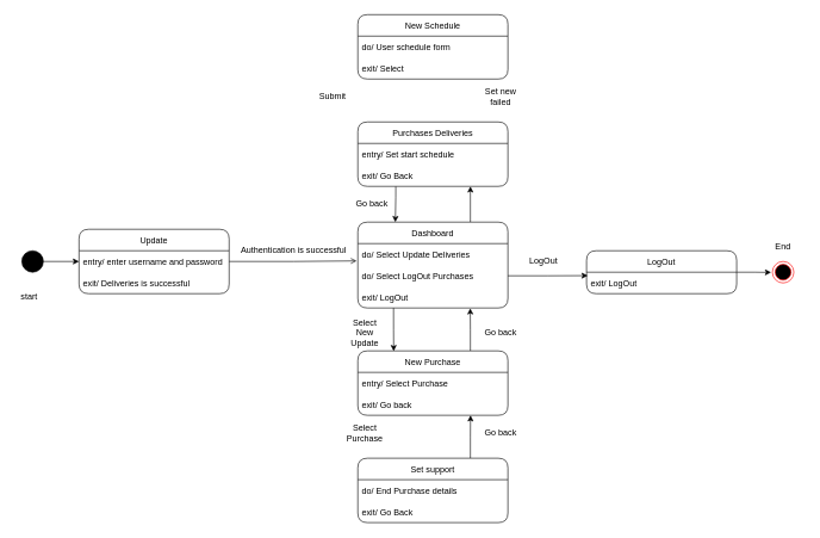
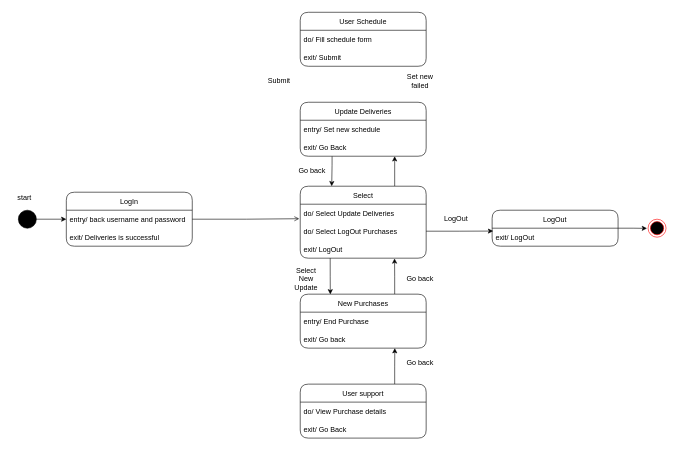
- <mxCell id="32" value="New Schedule" style="swimlane;fontStyle=0;childLayout=stackLayout;horizontal=1;startSize=30;horizontalStack=0;resizeParent=1;resizeParentMax=0;resizeLast=0;collapsible=1;marginBottom=0;labelBackgroundColor=#FFFFFF;fillColor=#FFFFFF;rounded=1;" vertex="1" parent="1"><mxGeometry x="500" y="20" width="210" height="90" as="geometry"><mxRectangle x="600" y="80" width="90" height="30" as="alternateBounds" /></mxGeometry></mxCell>
+ <mxCell id="32" value="User Schedule" style="swimlane;fontStyle=0;childLayout=stackLayout;horizontal=1;startSize=30;horizontalStack=0;resizeParent=1;resizeParentMax=0;resizeLast=0;collapsible=1;marginBottom=0;labelBackgroundColor=#FFFFFF;fillColor=#FFFFFF;rounded=1;" vertex="1" parent="1"><mxGeometry x="500" y="20" width="210" height="90" as="geometry"><mxRectangle x="600" y="80" width="90" height="30" as="alternateBounds" /></mxGeometry></mxCell>
- <mxCell id="33" value="do/ User schedule form" style="text;strokeColor=none;fillColor=none;align=left;verticalAlign=middle;spacingLeft=4;spacingRight=4;overflow=hidden;points=[[0,0.5],[1,0.5]];portConstraint=eastwest;rotatable=0;labelBackgroundColor=#FFFFFF;fontStyle=0" vertex="1" parent="32"><mxGeometry y="30" width="210" height="30" as="geometry" /></mxCell>
+ <mxCell id="33" value="do/ Fill schedule form" style="text;strokeColor=none;fillColor=none;align=left;verticalAlign=middle;spacingLeft=4;spacingRight=4;overflow=hidden;points=[[0,0.5],[1,0.5]];portConstraint=eastwest;rotatable=0;labelBackgroundColor=#FFFFFF;fontStyle=0" vertex="1" parent="32"><mxGeometry y="30" width="210" height="30" as="geometry" /></mxCell>
- <mxCell id="34" value="exit/ Select" style="text;strokeColor=none;fillColor=none;align=left;verticalAlign=middle;spacingLeft=4;spacingRight=4;overflow=hidden;points=[[0,0.5],[1,0.5]];portConstraint=eastwest;rotatable=0;labelBackgroundColor=#FFFFFF;" vertex="1" parent="32"><mxGeometry y="60" width="210" height="30" as="geometry" /></mxCell>
+ <mxCell id="34" value="exit/ Submit" style="text;strokeColor=none;fillColor=none;align=left;verticalAlign=middle;spacingLeft=4;spacingRight=4;overflow=hidden;points=[[0,0.5],[1,0.5]];portConstraint=eastwest;rotatable=0;labelBackgroundColor=#FFFFFF;" vertex="1" parent="32"><mxGeometry y="60" width="210" height="30" as="geometry" /></mxCell>
- <mxCell id="28" value="Purchases Deliveries" style="swimlane;fontStyle=0;childLayout=stackLayout;horizontal=1;startSize=30;horizontalStack=0;resizeParent=1;resizeParentMax=0;resizeLast=0;collapsible=1;marginBottom=0;labelBackgroundColor=#FFFFFF;fillColor=#FFFFFF;rounded=1;" vertex="1" parent="1"><mxGeometry x="500" y="170" width="210" height="90" as="geometry"><mxRectangle x="600" y="80" width="90" height="30" as="alternateBounds" /></mxGeometry></mxCell>
+ <mxCell id="28" value="Update Deliveries" style="swimlane;fontStyle=0;childLayout=stackLayout;horizontal=1;startSize=30;horizontalStack=0;resizeParent=1;resizeParentMax=0;resizeLast=0;collapsible=1;marginBottom=0;labelBackgroundColor=#FFFFFF;fillColor=#FFFFFF;rounded=1;" vertex="1" parent="1"><mxGeometry x="500" y="170" width="210" height="90" as="geometry"><mxRectangle x="600" y="80" width="90" height="30" as="alternateBounds" /></mxGeometry></mxCell>
- <mxCell id="29" value="entry/ Set start schedule" style="text;strokeColor=none;fillColor=none;align=left;verticalAlign=middle;spacingLeft=4;spacingRight=4;overflow=hidden;points=[[0,0.5],[1,0.5]];portConstraint=eastwest;rotatable=0;labelBackgroundColor=#FFFFFF;fontStyle=0" vertex="1" parent="28"><mxGeometry y="30" width="210" height="30" as="geometry" /></mxCell>
+ <mxCell id="29" value="entry/ Set new schedule" style="text;strokeColor=none;fillColor=none;align=left;verticalAlign=middle;spacingLeft=4;spacingRight=4;overflow=hidden;points=[[0,0.5],[1,0.5]];portConstraint=eastwest;rotatable=0;labelBackgroundColor=#FFFFFF;fontStyle=0" vertex="1" parent="28"><mxGeometry y="30" width="210" height="30" as="geometry" /></mxCell>
- <mxCell id="9" value="Dashboard" style="swimlane;fontStyle=0;childLayout=stackLayout;horizontal=1;startSize=30;horizontalStack=0;resizeParent=1;resizeParentMax=0;resizeLast=0;collapsible=1;marginBottom=0;labelBackgroundColor=#FFFFFF;fillColor=#FFFFFF;rounded=1;" vertex="1" parent="1"><mxGeometry x="500" y="310" width="210" height="120" as="geometry"><mxRectangle x="600" y="80" width="90" height="30" as="alternateBounds" /></mxGeometry></mxCell>
+ <mxCell id="9" value="Select" style="swimlane;fontStyle=0;childLayout=stackLayout;horizontal=1;startSize=30;horizontalStack=0;resizeParent=1;resizeParentMax=0;resizeLast=0;collapsible=1;marginBottom=0;labelBackgroundColor=#FFFFFF;fillColor=#FFFFFF;rounded=1;" vertex="1" parent="1"><mxGeometry x="500" y="310" width="210" height="120" as="geometry"><mxRectangle x="600" y="80" width="90" height="30" as="alternateBounds" /></mxGeometry></mxCell>
- <mxCell id="4" value="Update" style="swimlane;fontStyle=0;childLayout=stackLayout;horizontal=1;startSize=30;horizontalStack=0;resizeParent=1;resizeParentMax=0;resizeLast=0;collapsible=1;marginBottom=0;labelBackgroundColor=#FFFFFF;fillColor=#FFFFFF;rounded=1;" vertex="1" parent="1"><mxGeometry x="110" y="320" width="210" height="90" as="geometry" /></mxCell>
+ <mxCell id="4" value="LogIn" style="swimlane;fontStyle=0;childLayout=stackLayout;horizontal=1;startSize=30;horizontalStack=0;resizeParent=1;resizeParentMax=0;resizeLast=0;collapsible=1;marginBottom=0;labelBackgroundColor=#FFFFFF;fillColor=#FFFFFF;rounded=1;" vertex="1" parent="1"><mxGeometry x="110" y="320" width="210" height="90" as="geometry" /></mxCell>
- <mxCell id="44" value="End" style="text;html=1;strokeColor=none;fillColor=none;align=center;verticalAlign=middle;whiteSpace=wrap;rounded=0;labelBackgroundColor=#FFFFFF;" vertex="1" parent="1"><mxGeometry x="1065" y="330" width="60" height="30" as="geometry" /></mxCell>
- <mxCell id="14" value="Authentication is successful" style="text;html=1;align=center;verticalAlign=middle;resizable=0;points=[];autosize=1;strokeColor=none;fillColor=none;" vertex="1" parent="1"><mxGeometry x="330" y="340" width="160" height="20" as="geometry" /></mxCell>
- <mxCell id="5" value="entry/ enter username and password" style="text;strokeColor=none;fillColor=none;align=left;verticalAlign=middle;spacingLeft=4;spacingRight=4;overflow=hidden;points=[[0,0.5],[1,0.5]];portConstraint=eastwest;rotatable=0;labelBackgroundColor=#FFFFFF;fontStyle=0" vertex="1" parent="4"><mxGeometry y="30" width="210" height="30" as="geometry" /></mxCell>
+ <mxCell id="5" value="entry/ back username and password" style="text;strokeColor=none;fillColor=none;align=left;verticalAlign=middle;spacingLeft=4;spacingRight=4;overflow=hidden;points=[[0,0.5],[1,0.5]];portConstraint=eastwest;rotatable=0;labelBackgroundColor=#FFFFFF;fontStyle=0" vertex="1" parent="4"><mxGeometry y="30" width="210" height="30" as="geometry" /></mxCell>
- <mxCell id="42" value="start" style="text;html=1;align=center;verticalAlign=middle;resizable=0;points=[];autosize=1;strokeColor=none;fillColor=none;" vertex="1" parent="1"><mxGeometry x="20" y="405" width="40" height="20" as="geometry" /></mxCell>
+ <mxCell id="42" value="start" style="text;html=1;align=center;verticalAlign=middle;resizable=0;points=[];autosize=1;strokeColor=none;fillColor=none;" vertex="1" parent="1"><mxGeometry x="20" y="320" width="40" height="20" as="geometry" /></mxCell>
- <mxCell id="17" value="New Purchase" style="swimlane;fontStyle=0;childLayout=stackLayout;horizontal=1;startSize=30;horizontalStack=0;resizeParent=1;resizeParentMax=0;resizeLast=0;collapsible=1;marginBottom=0;labelBackgroundColor=#FFFFFF;fillColor=#FFFFFF;rounded=1;" vertex="1" parent="1"><mxGeometry x="500" y="490" width="210" height="90" as="geometry" /></mxCell>
+ <mxCell id="17" value="New Purchases" style="swimlane;fontStyle=0;childLayout=stackLayout;horizontal=1;startSize=30;horizontalStack=0;resizeParent=1;resizeParentMax=0;resizeLast=0;collapsible=1;marginBottom=0;labelBackgroundColor=#FFFFFF;fillColor=#FFFFFF;rounded=1;" vertex="1" parent="1"><mxGeometry x="500" y="490" width="210" height="90" as="geometry" /></mxCell>
- <mxCell id="18" value="entry/ Select Purchase" style="text;strokeColor=none;fillColor=none;align=left;verticalAlign=middle;spacingLeft=4;spacingRight=4;overflow=hidden;points=[[0,0.5],[1,0.5]];portConstraint=eastwest;rotatable=0;labelBackgroundColor=#FFFFFF;fontStyle=0" vertex="1" parent="17"><mxGeometry y="30" width="210" height="30" as="geometry" /></mxCell>
+ <mxCell id="18" value="entry/ End Purchase" style="text;strokeColor=none;fillColor=none;align=left;verticalAlign=middle;spacingLeft=4;spacingRight=4;overflow=hidden;points=[[0,0.5],[1,0.5]];portConstraint=eastwest;rotatable=0;labelBackgroundColor=#FFFFFF;fontStyle=0" vertex="1" parent="17"><mxGeometry y="30" width="210" height="30" as="geometry" /></mxCell>
- <mxCell id="24" value="Select Purchase" style="text;html=1;strokeColor=none;fillColor=none;align=center;verticalAlign=middle;whiteSpace=wrap;rounded=0;labelBackgroundColor=#FFFFFF;" vertex="1" parent="1"><mxGeometry x="480" y="590" width="60" height="30" as="geometry" /></mxCell>
- <mxCell id="21" value="Set support" style="swimlane;fontStyle=0;childLayout=stackLayout;horizontal=1;startSize=30;horizontalStack=0;resizeParent=1;resizeParentMax=0;resizeLast=0;collapsible=1;marginBottom=0;labelBackgroundColor=#FFFFFF;fillColor=#FFFFFF;rounded=1;" vertex="1" parent="1"><mxGeometry x="500" y="640" width="210" height="90" as="geometry" /></mxCell>
+ <mxCell id="21" value="User support" style="swimlane;fontStyle=0;childLayout=stackLayout;horizontal=1;startSize=30;horizontalStack=0;resizeParent=1;resizeParentMax=0;resizeLast=0;collapsible=1;marginBottom=0;labelBackgroundColor=#FFFFFF;fillColor=#FFFFFF;rounded=1;" vertex="1" parent="1"><mxGeometry x="500" y="640" width="210" height="90" as="geometry" /></mxCell>
- <mxCell id="22" value="do/ End Purchase details" style="text;strokeColor=none;fillColor=none;align=left;verticalAlign=middle;spacingLeft=4;spacingRight=4;overflow=hidden;points=[[0,0.5],[1,0.5]];portConstraint=eastwest;rotatable=0;labelBackgroundColor=#FFFFFF;" vertex="1" parent="21"><mxGeometry y="30" width="210" height="30" as="geometry" /></mxCell>
+ <mxCell id="22" value="do/ View Purchase details" style="text;strokeColor=none;fillColor=none;align=left;verticalAlign=middle;spacingLeft=4;spacingRight=4;overflow=hidden;points=[[0,0.5],[1,0.5]];portConstraint=eastwest;rotatable=0;labelBackgroundColor=#FFFFFF;" vertex="1" parent="21"><mxGeometry y="30" width="210" height="30" as="geometry" /></mxCell>
